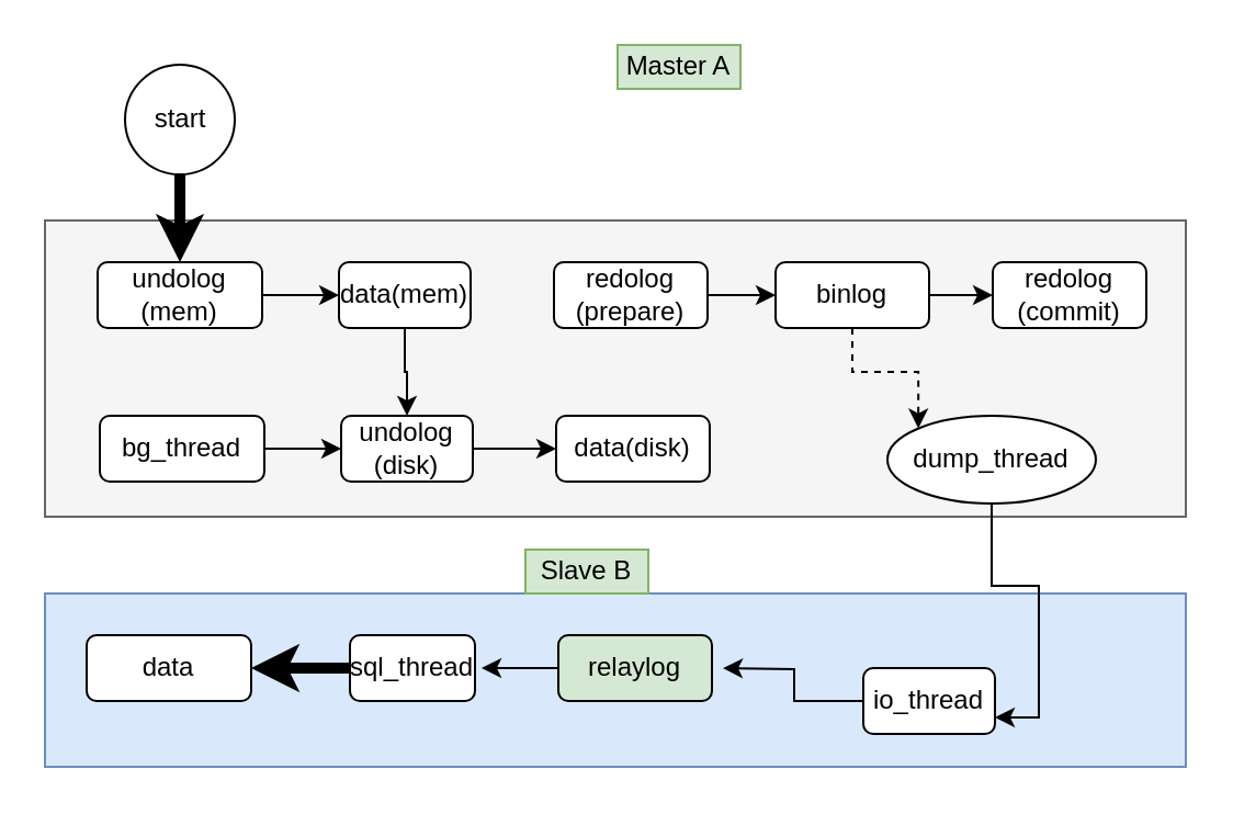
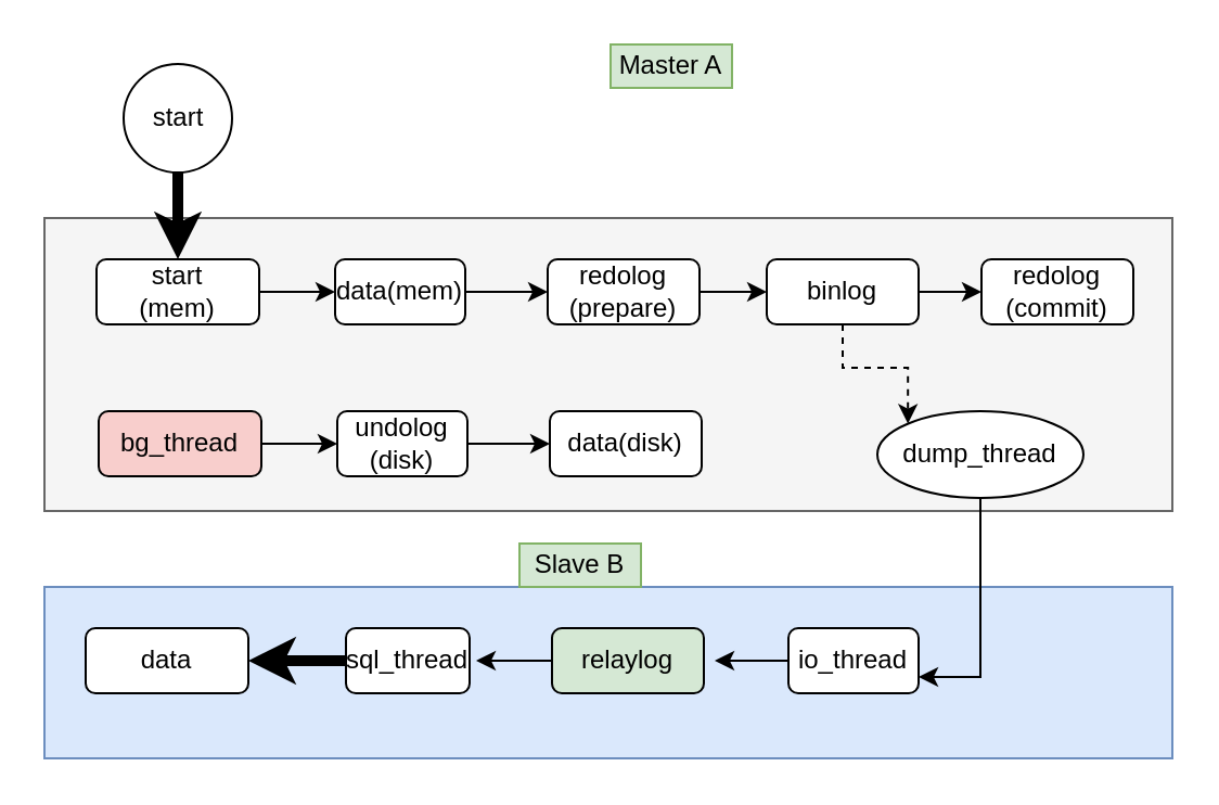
- <mxCell id="7" value="undolog&lt;br&gt;(mem)" style="rounded=1;whiteSpace=wrap;html=1;" vertex="1" parent="1"><mxGeometry x="44" y="119" width="75" height="30" as="geometry" /></mxCell>
+ <mxCell id="7" value="start&lt;br&gt;(mem)" style="rounded=1;whiteSpace=wrap;html=1;" vertex="1" parent="1"><mxGeometry x="44" y="119" width="75" height="30" as="geometry" /></mxCell>
- <mxCell id="8" style="edgeStyle=orthogonalEdgeStyle;rounded=0;orthogonalLoop=1;jettySize=auto;html=1;" edge="1" parent="1" source="9" target="21"><mxGeometry relative="1" as="geometry" /></mxCell>
+ <mxCell id="8" style="edgeStyle=orthogonalEdgeStyle;rounded=0;orthogonalLoop=1;jettySize=auto;html=1;entryX=0;entryY=0.5;entryDx=0;entryDy=0;" edge="1" parent="1" source="9" target="11"><mxGeometry relative="1" as="geometry" /></mxCell>
- <mxCell id="19" value="bg_thread" style="rounded=1;whiteSpace=wrap;html=1;" vertex="1" parent="1"><mxGeometry x="45" y="189" width="75" height="30" as="geometry" /></mxCell>
+ <mxCell id="19" value="bg_thread" style="rounded=1;whiteSpace=wrap;html=1;fillColor=#f8cecc;" vertex="1" parent="1"><mxGeometry x="45" y="189" width="75" height="30" as="geometry" /></mxCell>
- <mxCell id="29" value="io_thread" style="rounded=1;whiteSpace=wrap;html=1;" vertex="1" parent="1"><mxGeometry x="393" y="304" width="60" height="30" as="geometry" /></mxCell>
+ <mxCell id="29" value="io_thread" style="rounded=1;whiteSpace=wrap;html=1;" vertex="1" parent="1"><mxGeometry x="363" y="289" width="60" height="30" as="geometry" /></mxCell>
